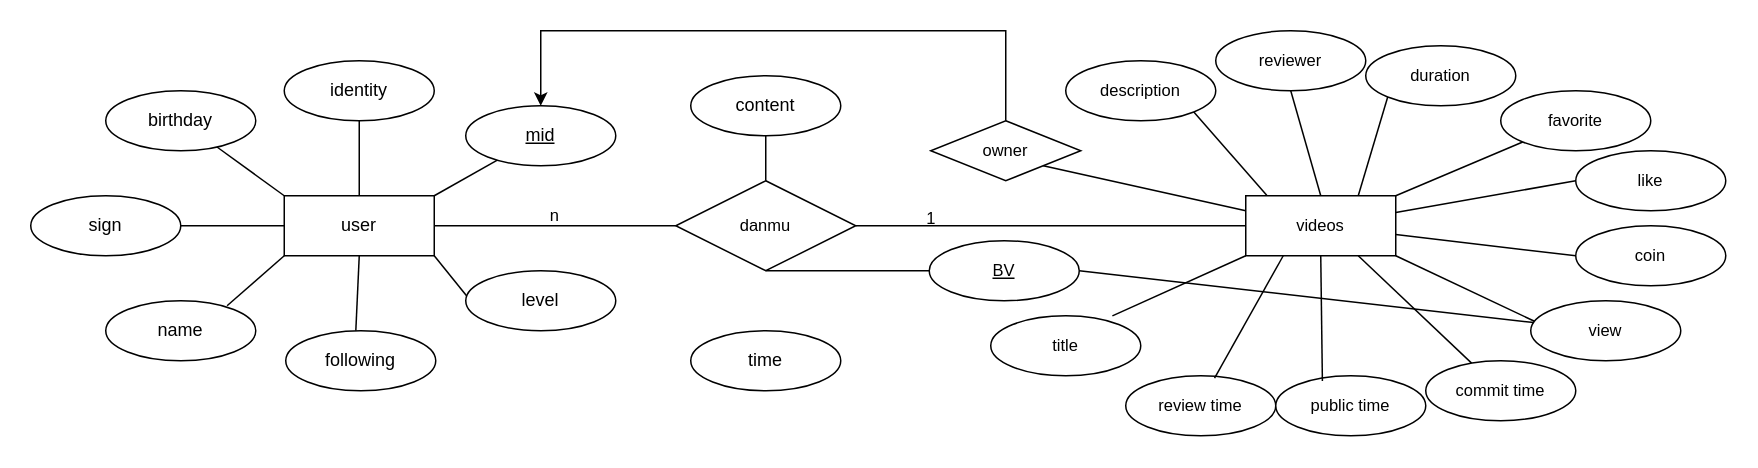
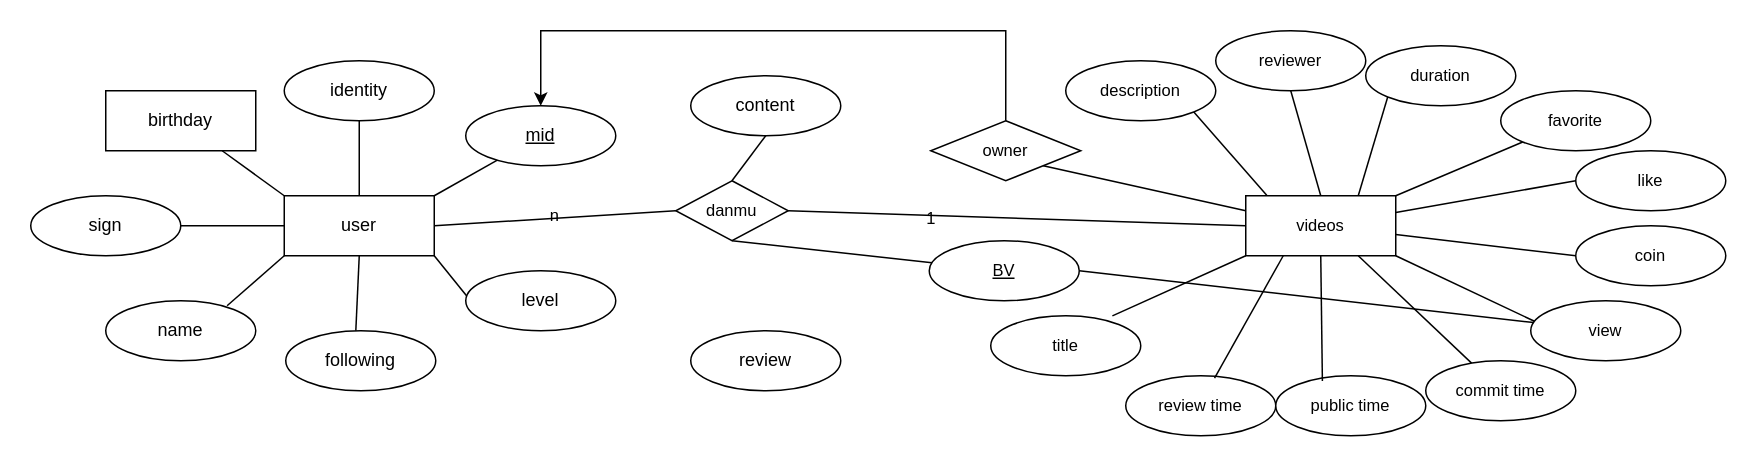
- <mxCell id="10" value="birthday" style="ellipse;whiteSpace=wrap;html=1;align=center;" parent="1" vertex="1"><mxGeometry x="70" y="60" width="100" height="40" as="geometry" /></mxCell>
+ <mxCell id="10" value="birthday" style="whiteSpace=wrap;html=1;align=center;rounded=0;" parent="1" vertex="1"><mxGeometry x="70" y="60" width="100" height="40" as="geometry" /></mxCell>
- <mxCell id="41" value="danmu" style="shape=rhombus;perimeter=rhombusPerimeter;whiteSpace=wrap;html=1;align=center;fontFamily=Helvetica;fontSize=11;fontColor=default;" parent="1" vertex="1"><mxGeometry x="450" y="120" width="120" height="60" as="geometry" /></mxCell>
+ <mxCell id="41" value="danmu" style="shape=rhombus;perimeter=rhombusPerimeter;whiteSpace=wrap;html=1;align=center;fontFamily=Helvetica;fontSize=11;fontColor=default;" parent="1" vertex="1"><mxGeometry x="450" y="120" width="75" height="40" as="geometry" /></mxCell>
- <mxCell id="36" value="time" style="ellipse;whiteSpace=wrap;html=1;align=center;" parent="1" vertex="1"><mxGeometry x="460" y="220" width="100" height="40" as="geometry" /></mxCell>
+ <mxCell id="36" value="review" style="ellipse;whiteSpace=wrap;html=1;align=center;" parent="1" vertex="1"><mxGeometry x="460" y="220" width="100" height="40" as="geometry" /></mxCell>
